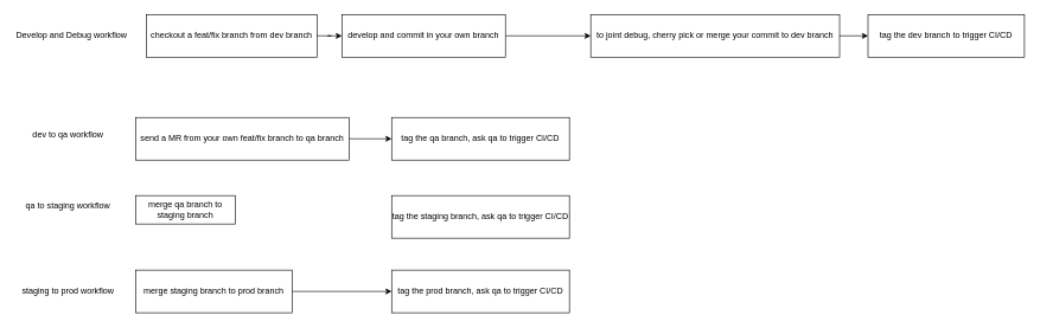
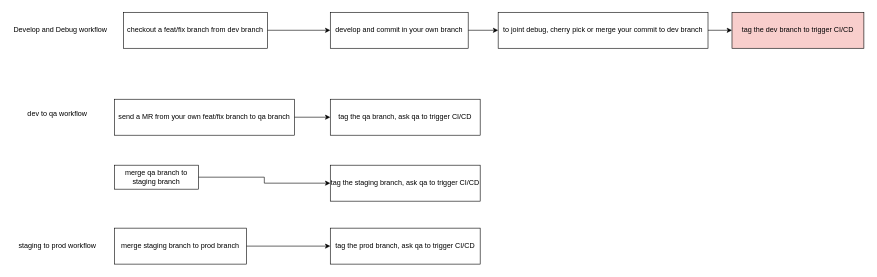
- <mxCell id="6" value="develop and commit in your own branch" style="rounded=0;whiteSpace=wrap;html=1;" vertex="1" parent="1"><mxGeometry x="480" y="20" width="230" height="60" as="geometry" /></mxCell>
+ <mxCell id="6" value="develop and commit in your own branch" style="rounded=0;whiteSpace=wrap;html=1;" vertex="1" parent="1"><mxGeometry x="550" y="20" width="230" height="60" as="geometry" /></mxCell>
- <mxCell id="9" value="tag the dev branch to trigger CI/CD" style="rounded=0;whiteSpace=wrap;html=1;" vertex="1" parent="1"><mxGeometry x="1220" y="20" width="220" height="60" as="geometry" /></mxCell>
+ <mxCell id="9" value="tag the dev branch to trigger CI/CD" style="rounded=0;whiteSpace=wrap;html=1;fillColor=#f8cecc;" vertex="1" parent="1"><mxGeometry x="1220" y="20" width="220" height="60" as="geometry" /></mxCell>
- <mxCell id="14" value="qa to staging workflow" style="text;html=1;strokeColor=none;fillColor=none;align=center;verticalAlign=middle;whiteSpace=wrap;rounded=0;" vertex="1" parent="1"><mxGeometry x="25" y="275" width="140" height="30" as="geometry" /></mxCell>
+ <mxCell id="15" value="" style="edgeStyle=orthogonalEdgeStyle;rounded=0;orthogonalLoop=1;jettySize=auto;html=1;" edge="1" parent="1" source="16" target="17"><mxGeometry relative="1" as="geometry" /></mxCell>
